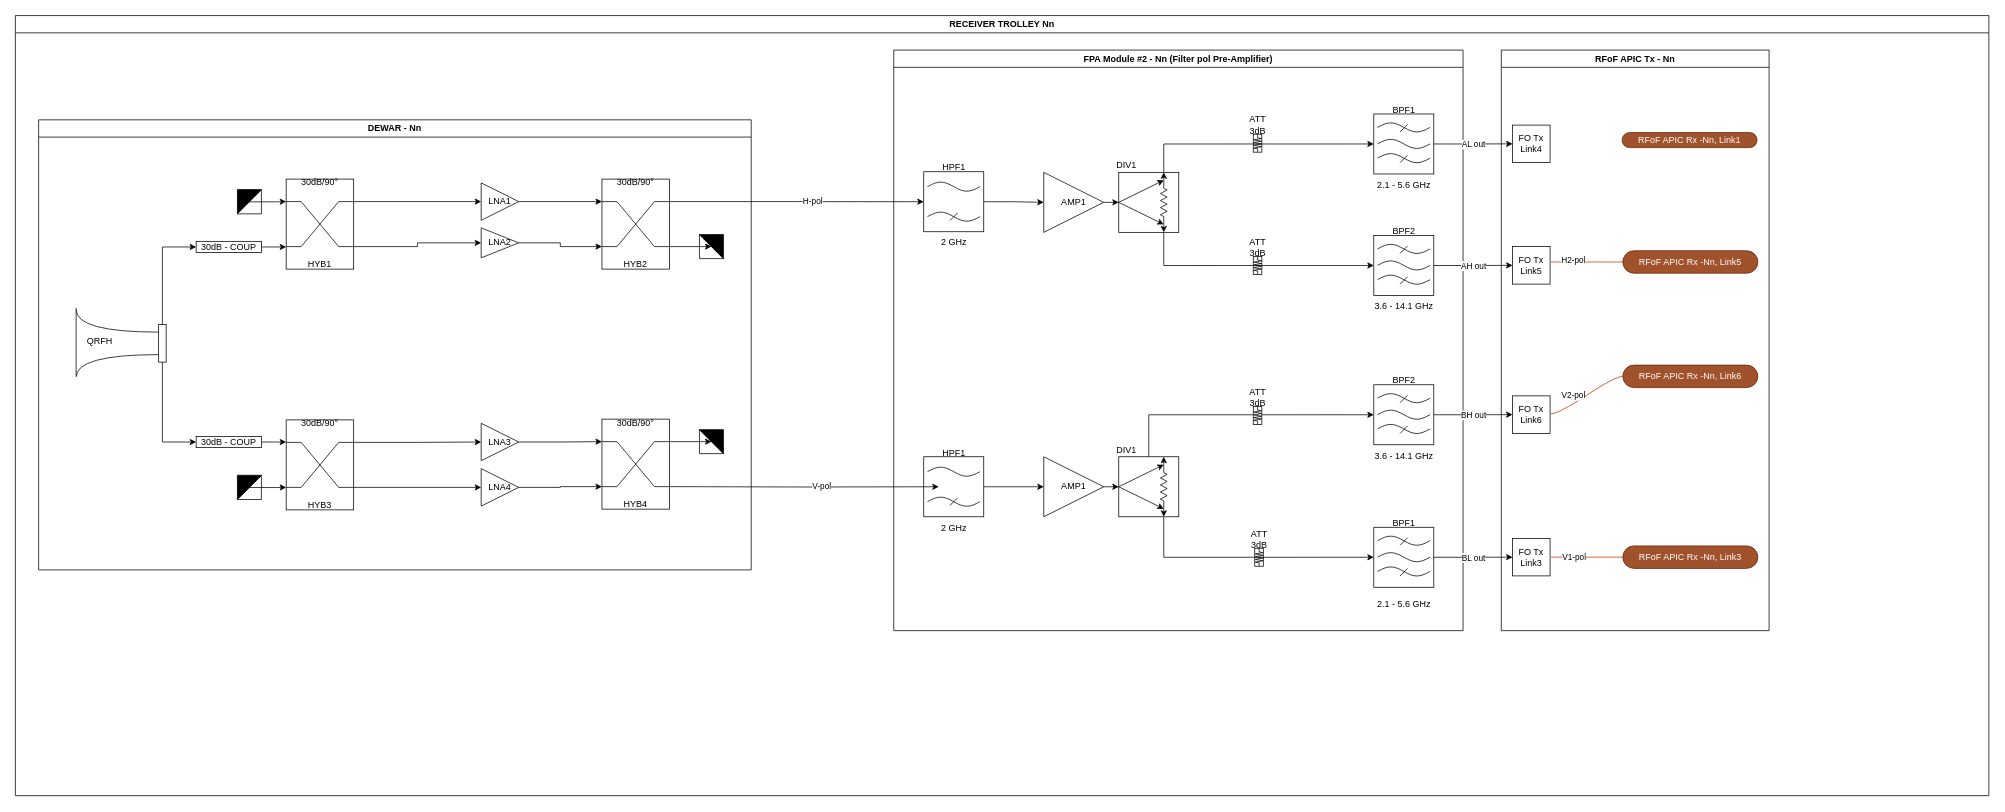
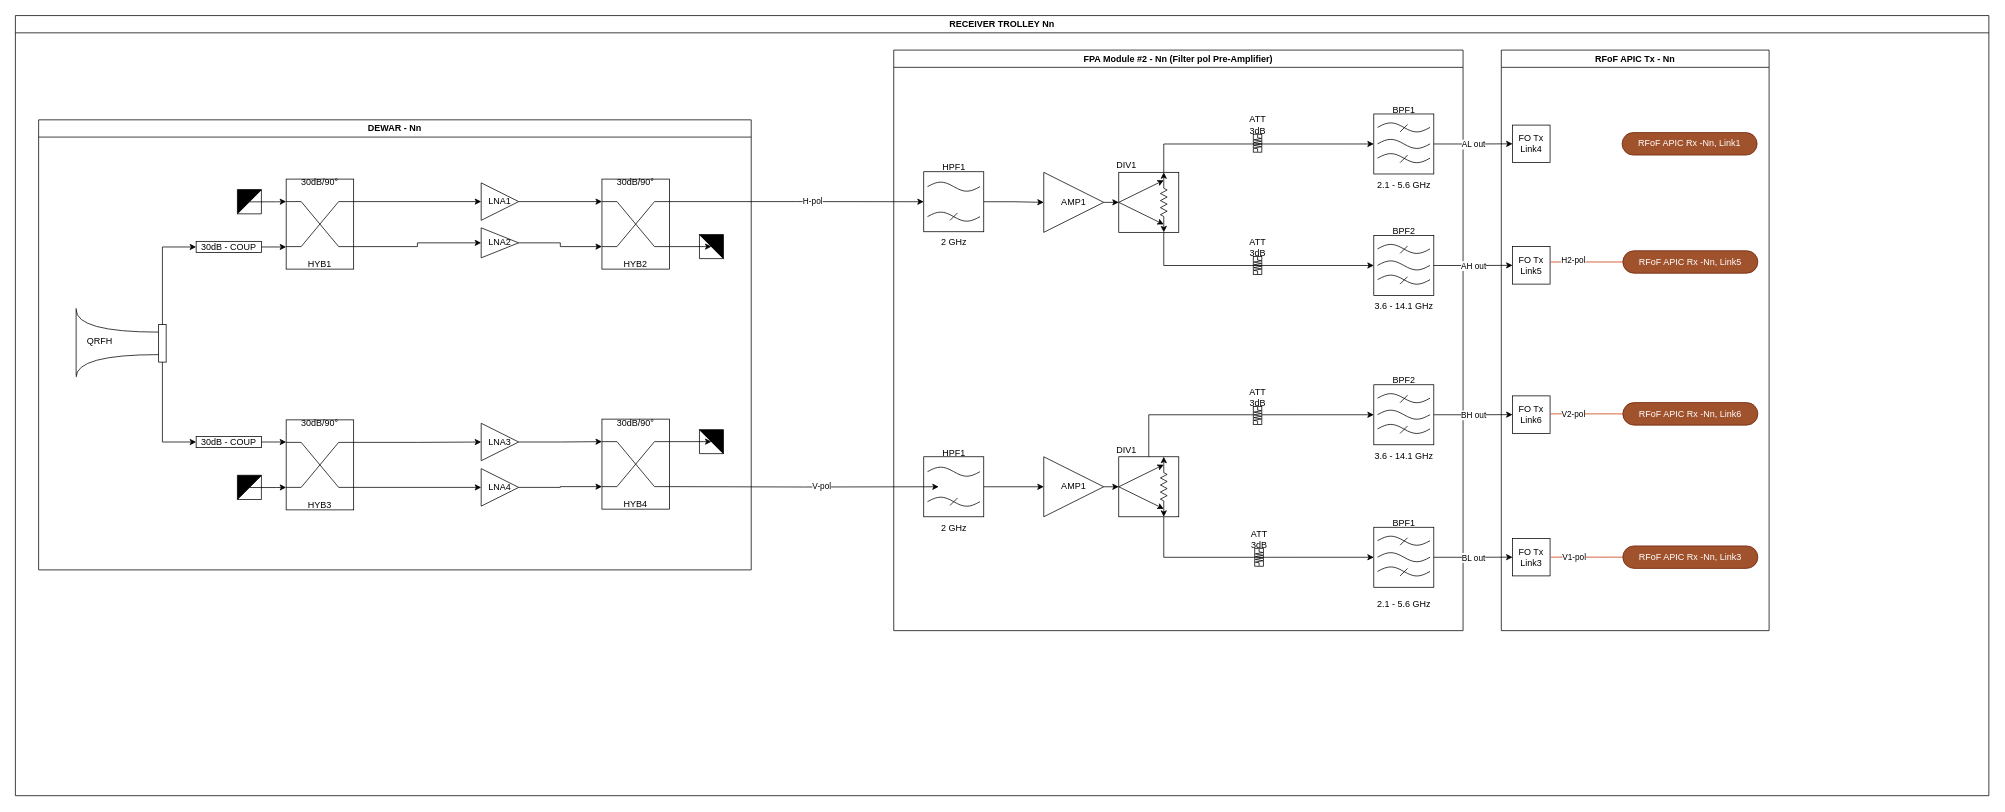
- <mxCell id="209" value="RFoF APIC Rx -Nn, Link1" style="whiteSpace=wrap;html=1;rounded=1;arcSize=50;align=center;verticalAlign=middle;strokeWidth=1;autosize=1;spacing=4;treeFolding=1;treeMoving=1;newEdgeStyle={&quot;edgeStyle&quot;:&quot;entityRelationEdgeStyle&quot;,&quot;startArrow&quot;:&quot;none&quot;,&quot;endArrow&quot;:&quot;none&quot;,&quot;segment&quot;:10,&quot;curved&quot;:1,&quot;sourcePerimeterSpacing&quot;:0,&quot;targetPerimeterSpacing&quot;:0};fillColor=#a0522d;strokeColor=#6D1F00;fontColor=#ffffff;" parent="195" vertex="1"><mxGeometry x="161" y="110" width="180" height="20" as="geometry" /></mxCell>
+ <mxCell id="209" value="RFoF APIC Rx -Nn, Link1" style="whiteSpace=wrap;html=1;rounded=1;arcSize=50;align=center;verticalAlign=middle;strokeWidth=1;autosize=1;spacing=4;treeFolding=1;treeMoving=1;newEdgeStyle={&quot;edgeStyle&quot;:&quot;entityRelationEdgeStyle&quot;,&quot;startArrow&quot;:&quot;none&quot;,&quot;endArrow&quot;:&quot;none&quot;,&quot;segment&quot;:10,&quot;curved&quot;:1,&quot;sourcePerimeterSpacing&quot;:0,&quot;targetPerimeterSpacing&quot;:0};fillColor=#a0522d;strokeColor=#6D1F00;fontColor=#ffffff;" parent="195" vertex="1"><mxGeometry x="161" y="110" width="180" height="30" as="geometry" /></mxCell>
- <mxCell id="201" value="RFoF APIC Rx -Nn, Link6" style="whiteSpace=wrap;html=1;rounded=1;arcSize=50;align=center;verticalAlign=middle;strokeWidth=1;autosize=1;spacing=4;treeFolding=1;treeMoving=1;newEdgeStyle={&quot;edgeStyle&quot;:&quot;entityRelationEdgeStyle&quot;,&quot;startArrow&quot;:&quot;none&quot;,&quot;endArrow&quot;:&quot;none&quot;,&quot;segment&quot;:10,&quot;curved&quot;:1,&quot;sourcePerimeterSpacing&quot;:0,&quot;targetPerimeterSpacing&quot;:0};fillColor=#a0522d;strokeColor=#6D1F00;fontColor=#ffffff;" parent="195" vertex="1"><mxGeometry x="162" y="420" width="180" height="30" as="geometry" /></mxCell>
+ <mxCell id="201" value="RFoF APIC Rx -Nn, Link6" style="whiteSpace=wrap;html=1;rounded=1;arcSize=50;align=center;verticalAlign=middle;strokeWidth=1;autosize=1;spacing=4;treeFolding=1;treeMoving=1;newEdgeStyle={&quot;edgeStyle&quot;:&quot;entityRelationEdgeStyle&quot;,&quot;startArrow&quot;:&quot;none&quot;,&quot;endArrow&quot;:&quot;none&quot;,&quot;segment&quot;:10,&quot;curved&quot;:1,&quot;sourcePerimeterSpacing&quot;:0,&quot;targetPerimeterSpacing&quot;:0};fillColor=#a0522d;strokeColor=#6D1F00;fontColor=#ffffff;" parent="195" vertex="1"><mxGeometry x="162" y="470" width="180" height="30" as="geometry" /></mxCell>
